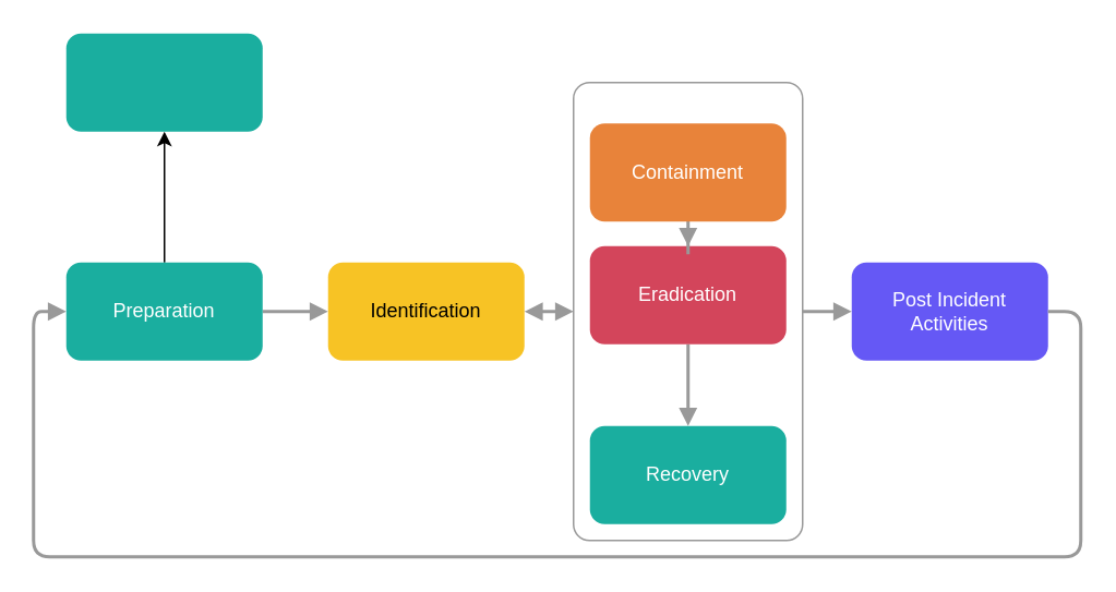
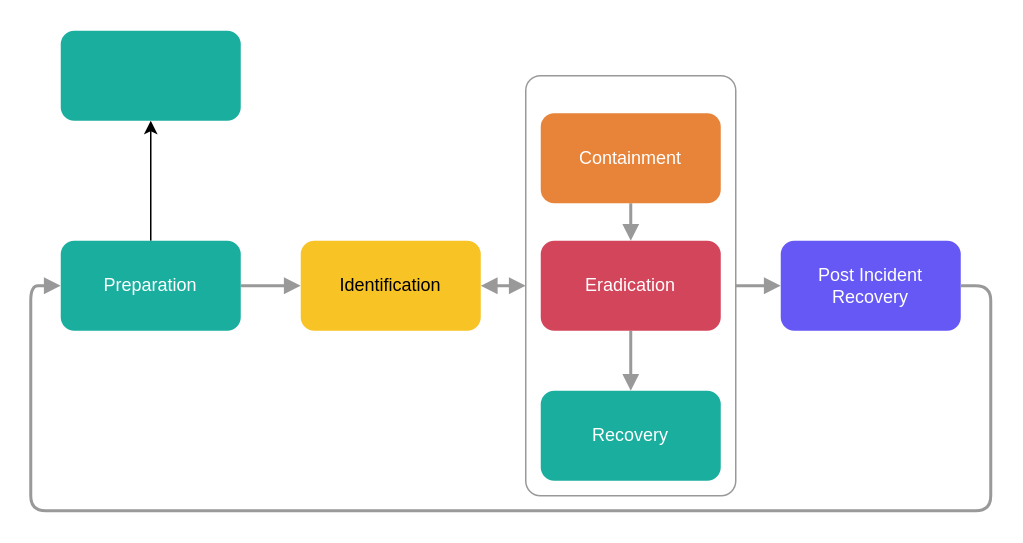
- <mxCell id="8" value="Eradication" style="whiteSpace=wrap;html=1;rounded=1;fontColor=#FFFFFF;strokeColor=none;fillColor=#D3455B;" parent="1" vertex="1"><mxGeometry x="360" y="150" width="120" height="60" as="geometry" /></mxCell>
+ <mxCell id="8" value="Eradication" style="whiteSpace=wrap;html=1;rounded=1;fontColor=#FFFFFF;strokeColor=none;fillColor=#D3455B;" parent="1" vertex="1"><mxGeometry x="360" y="160" width="120" height="60" as="geometry" /></mxCell>
- <mxCell id="9" value="Post Incident Activities" style="whiteSpace=wrap;html=1;rounded=1;fontColor=#FFFFFF;strokeColor=none;fillColor=#6558F5;" parent="1" vertex="1"><mxGeometry x="520" y="160" width="120" height="60" as="geometry" /></mxCell>
+ <mxCell id="9" value="Post Incident Recovery" style="whiteSpace=wrap;html=1;rounded=1;fontColor=#FFFFFF;strokeColor=none;fillColor=#6558F5;" parent="1" vertex="1"><mxGeometry x="520" y="160" width="120" height="60" as="geometry" /></mxCell>
